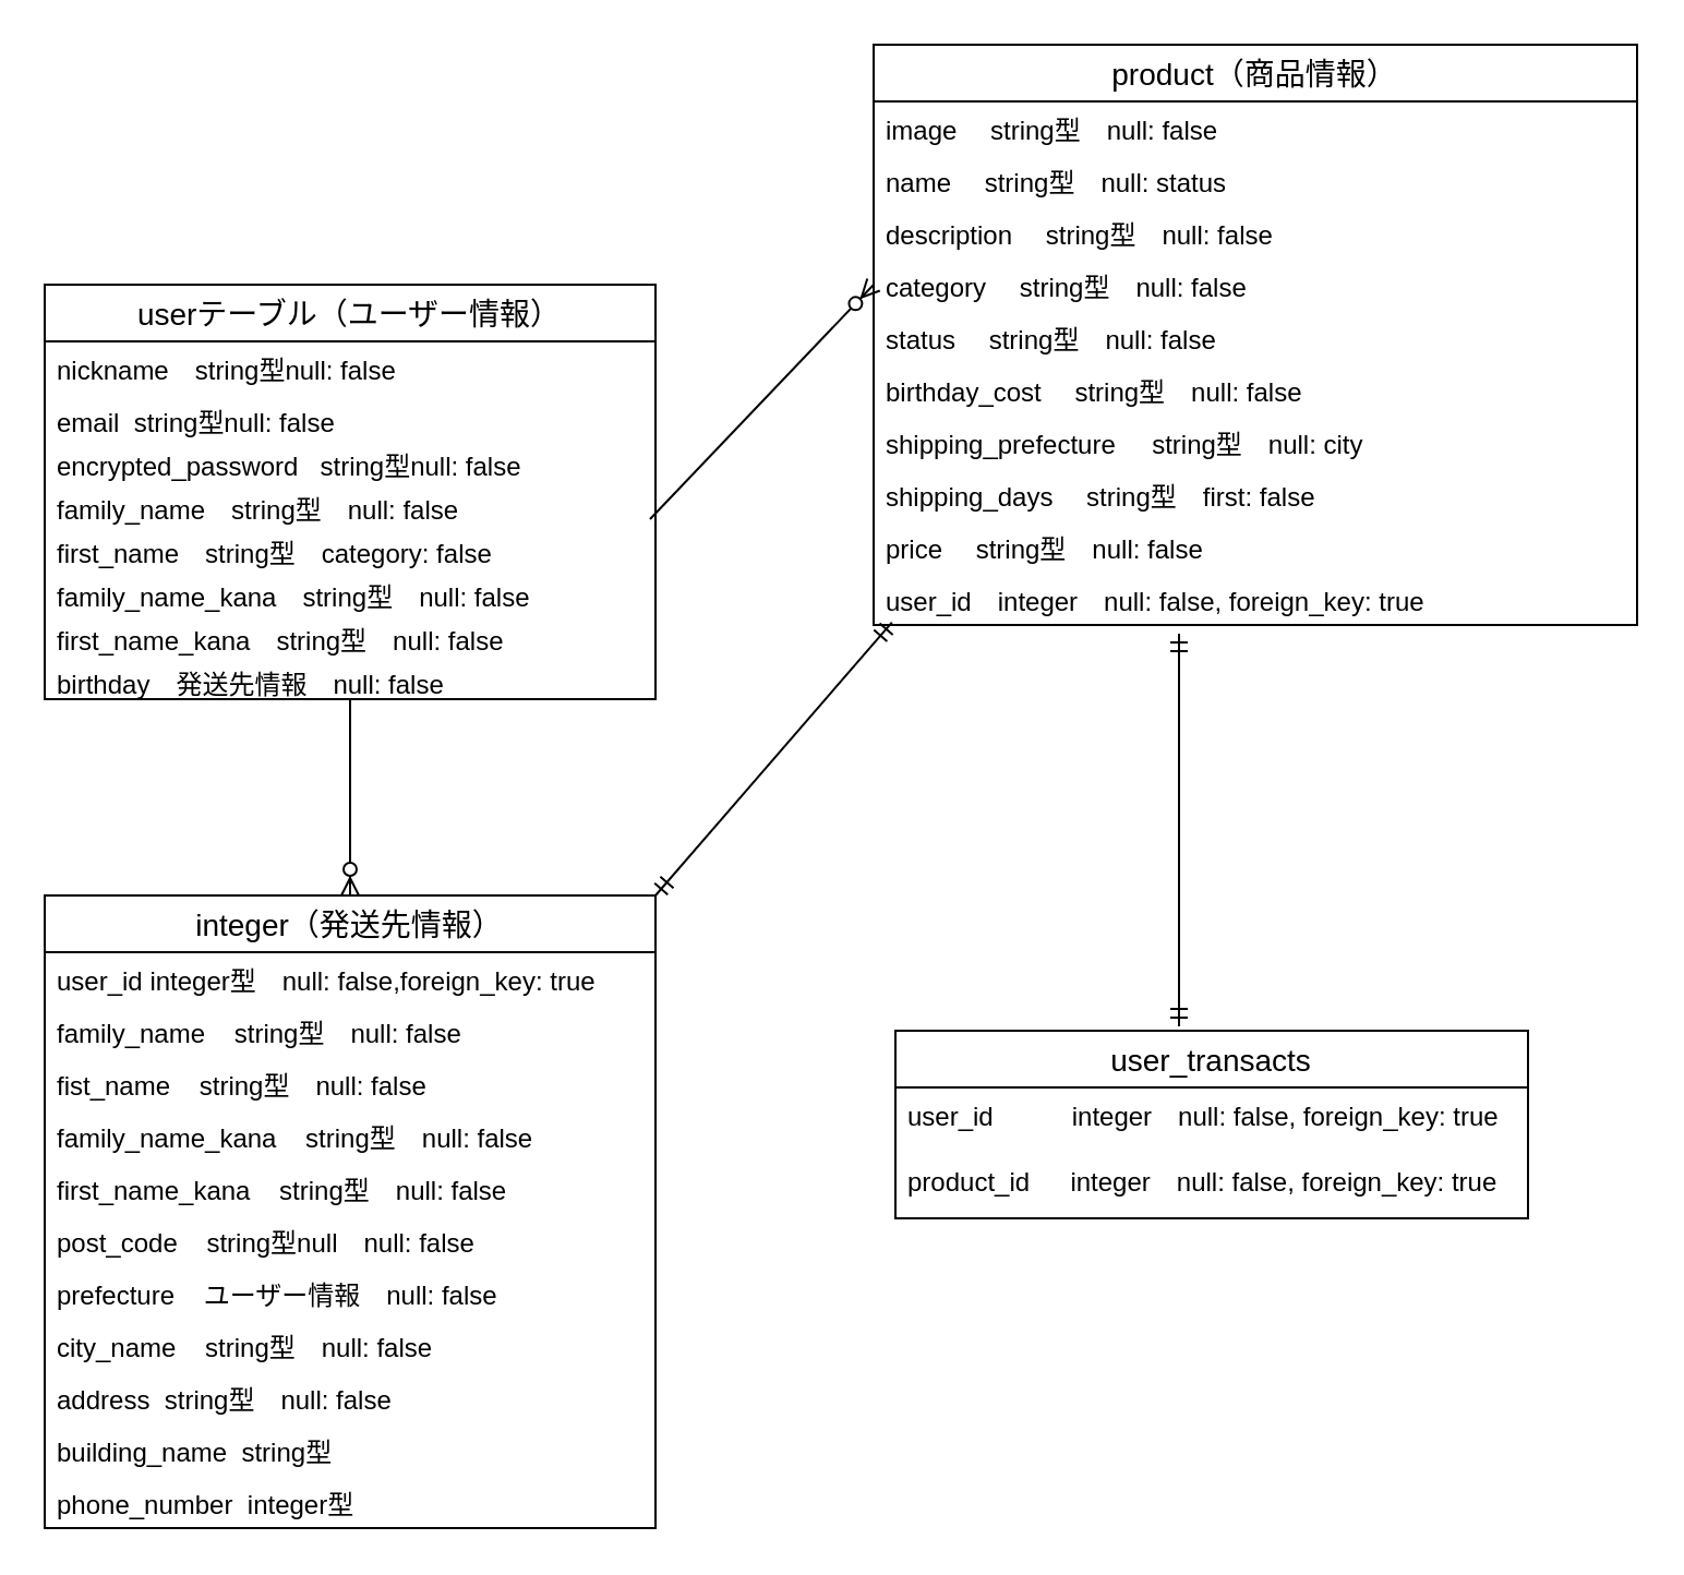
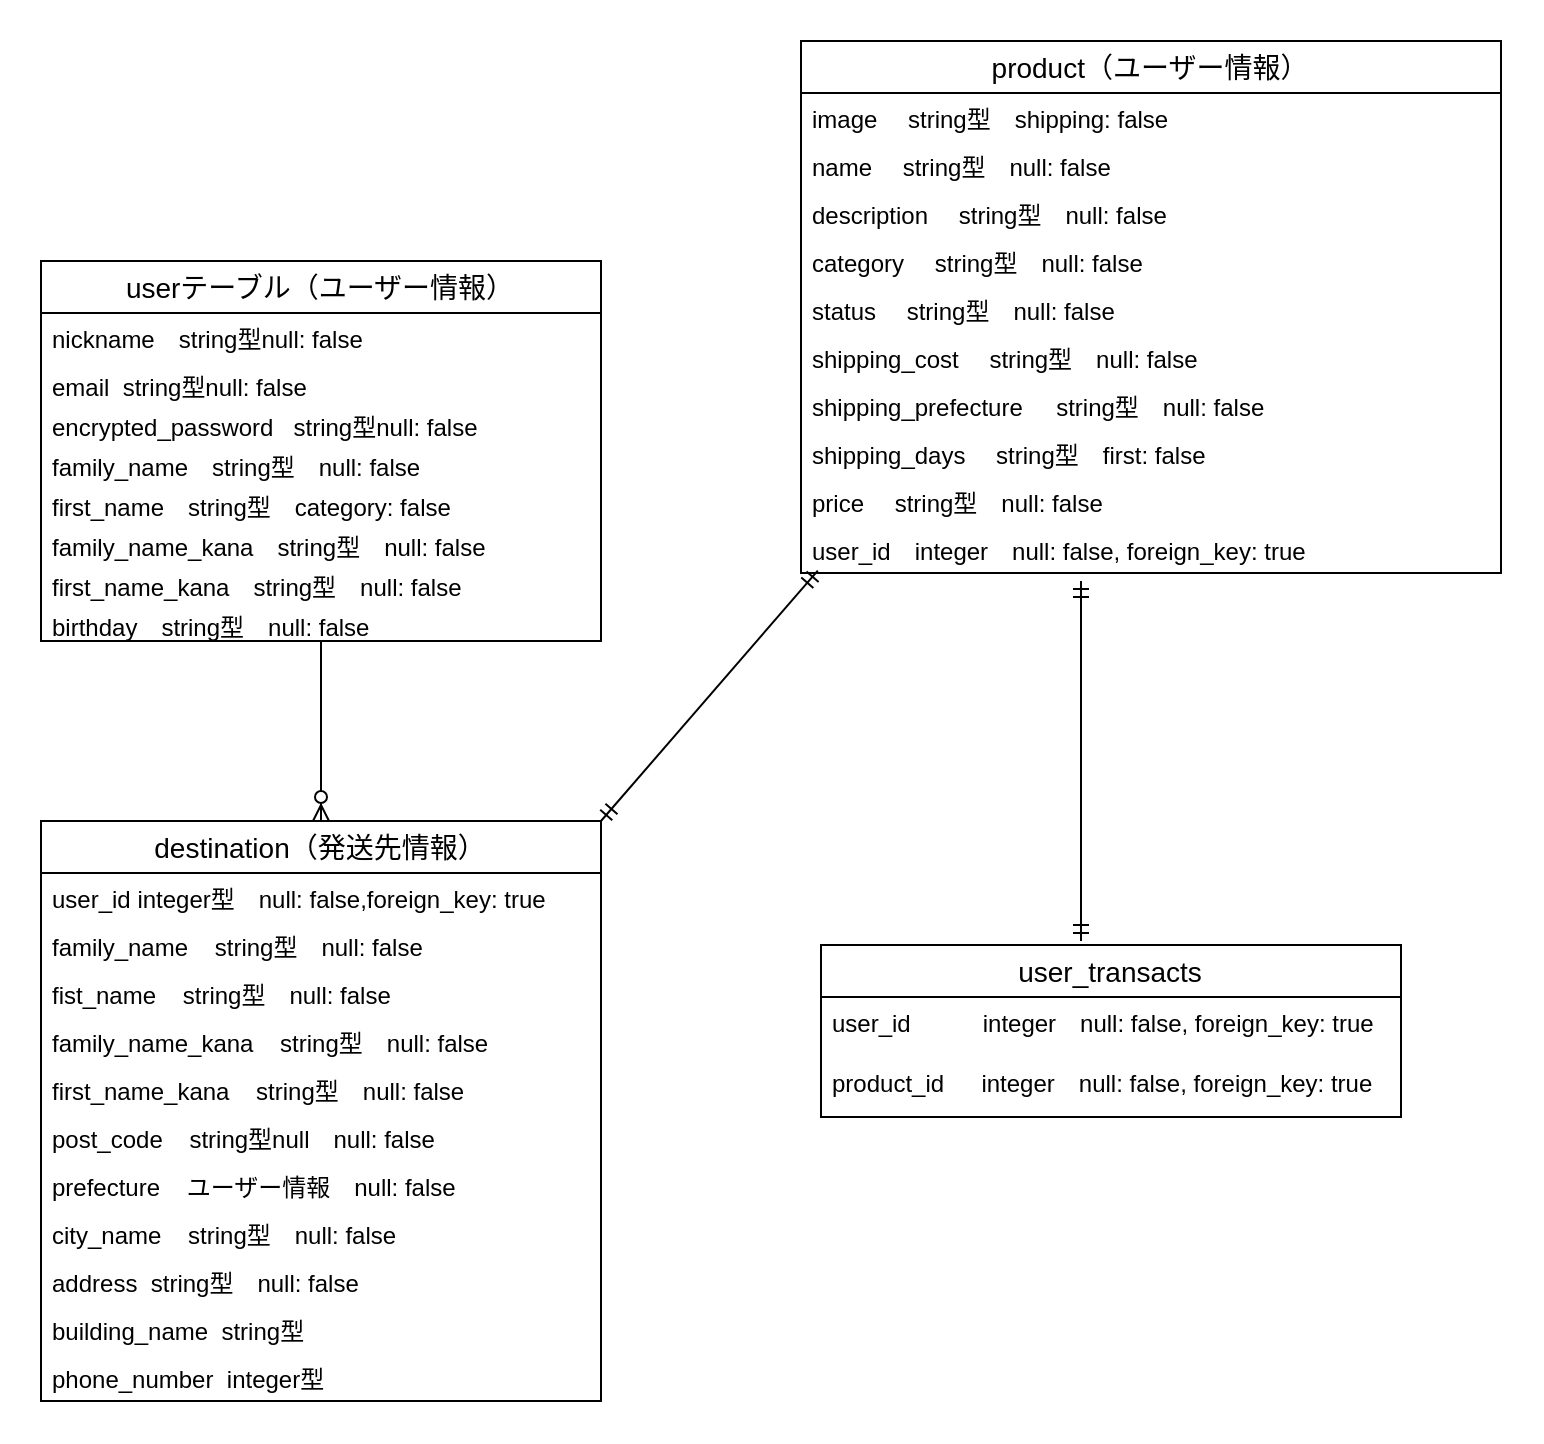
- <mxCell id="23" value="product（商品情報）" style="swimlane;fontStyle=0;childLayout=stackLayout;horizontal=1;startSize=26;horizontalStack=0;resizeParent=1;resizeParentMax=0;resizeLast=0;collapsible=1;marginBottom=0;align=center;fontSize=14;" vertex="1" parent="1"><mxGeometry x="400" y="20" width="350" height="266" as="geometry" /></mxCell>
+ <mxCell id="23" value="product（ユーザー情報）" style="swimlane;fontStyle=0;childLayout=stackLayout;horizontal=1;startSize=26;horizontalStack=0;resizeParent=1;resizeParentMax=0;resizeLast=0;collapsible=1;marginBottom=0;align=center;fontSize=14;" vertex="1" parent="1"><mxGeometry x="400" y="20" width="350" height="266" as="geometry" /></mxCell>
- <mxCell id="24" value="image　 string型　null: false" style="text;strokeColor=none;fillColor=none;spacingLeft=4;spacingRight=4;overflow=hidden;rotatable=0;points=[[0,0.5],[1,0.5]];portConstraint=eastwest;fontSize=12;" vertex="1" parent="23"><mxGeometry y="26" width="350" height="24" as="geometry" /></mxCell>
+ <mxCell id="24" value="image　 string型　shipping: false" style="text;strokeColor=none;fillColor=none;spacingLeft=4;spacingRight=4;overflow=hidden;rotatable=0;points=[[0,0.5],[1,0.5]];portConstraint=eastwest;fontSize=12;" vertex="1" parent="23"><mxGeometry y="26" width="350" height="24" as="geometry" /></mxCell>
- <mxCell id="25" value="name　 string型　null: status" style="text;strokeColor=none;fillColor=none;spacingLeft=4;spacingRight=4;overflow=hidden;rotatable=0;points=[[0,0.5],[1,0.5]];portConstraint=eastwest;fontSize=12;" vertex="1" parent="23"><mxGeometry y="50" width="350" height="24" as="geometry" /></mxCell>
+ <mxCell id="25" value="name　 string型　null: false" style="text;strokeColor=none;fillColor=none;spacingLeft=4;spacingRight=4;overflow=hidden;rotatable=0;points=[[0,0.5],[1,0.5]];portConstraint=eastwest;fontSize=12;" vertex="1" parent="23"><mxGeometry y="50" width="350" height="24" as="geometry" /></mxCell>
- <mxCell id="29" value="birthday_cost　 string型　null: false" style="text;strokeColor=none;fillColor=none;spacingLeft=4;spacingRight=4;overflow=hidden;rotatable=0;points=[[0,0.5],[1,0.5]];portConstraint=eastwest;fontSize=12;" vertex="1" parent="23"><mxGeometry y="146" width="350" height="24" as="geometry" /></mxCell>
+ <mxCell id="29" value="shipping_cost　 string型　null: false" style="text;strokeColor=none;fillColor=none;spacingLeft=4;spacingRight=4;overflow=hidden;rotatable=0;points=[[0,0.5],[1,0.5]];portConstraint=eastwest;fontSize=12;" vertex="1" parent="23"><mxGeometry y="146" width="350" height="24" as="geometry" /></mxCell>
- <mxCell id="39" value="" style="fontSize=12;html=1;endArrow=ERzeroToMany;endFill=1;entryX=0;entryY=0.5;entryDx=0;entryDy=0;exitX=0.991;exitY=-0.125;exitDx=0;exitDy=0;exitPerimeter=0;" edge="1" parent="1" source="7" target="27"><mxGeometry width="100" height="100" relative="1" as="geometry"><mxPoint x="350" y="210" as="sourcePoint" /><mxPoint x="170" y="420" as="targetPoint" /><Array as="points" /></mxGeometry></mxCell>
- <mxCell id="30" value="shipping_prefecture     string型　null: city" style="text;strokeColor=none;fillColor=none;spacingLeft=4;spacingRight=4;overflow=hidden;rotatable=0;points=[[0,0.5],[1,0.5]];portConstraint=eastwest;fontSize=12;" vertex="1" parent="23"><mxGeometry y="170" width="350" height="24" as="geometry" /></mxCell>
+ <mxCell id="30" value="shipping_prefecture     string型　null: false" style="text;strokeColor=none;fillColor=none;spacingLeft=4;spacingRight=4;overflow=hidden;rotatable=0;points=[[0,0.5],[1,0.5]];portConstraint=eastwest;fontSize=12;" vertex="1" parent="23"><mxGeometry y="170" width="350" height="24" as="geometry" /></mxCell>
- <mxCell id="10" value="birthday　発送先情報　null: false" style="text;strokeColor=none;fillColor=none;spacingLeft=4;spacingRight=4;overflow=hidden;rotatable=0;points=[[0,0.5],[1,0.5]];portConstraint=eastwest;fontSize=12;" vertex="1" parent="2"><mxGeometry y="170" width="280" height="20" as="geometry" /></mxCell>
+ <mxCell id="10" value="birthday　string型　null: false" style="text;strokeColor=none;fillColor=none;spacingLeft=4;spacingRight=4;overflow=hidden;rotatable=0;points=[[0,0.5],[1,0.5]];portConstraint=eastwest;fontSize=12;" vertex="1" parent="2"><mxGeometry y="170" width="280" height="20" as="geometry" /></mxCell>
- <mxCell id="11" value="integer（発送先情報）" style="swimlane;fontStyle=0;childLayout=stackLayout;horizontal=1;startSize=26;horizontalStack=0;resizeParent=1;resizeParentMax=0;resizeLast=0;collapsible=1;marginBottom=0;align=center;fontSize=14;" vertex="1" parent="1"><mxGeometry x="20" y="410" width="280" height="290" as="geometry" /></mxCell>
+ <mxCell id="11" value="destination（発送先情報）" style="swimlane;fontStyle=0;childLayout=stackLayout;horizontal=1;startSize=26;horizontalStack=0;resizeParent=1;resizeParentMax=0;resizeLast=0;collapsible=1;marginBottom=0;align=center;fontSize=14;" vertex="1" parent="1"><mxGeometry x="20" y="410" width="280" height="290" as="geometry" /></mxCell>
